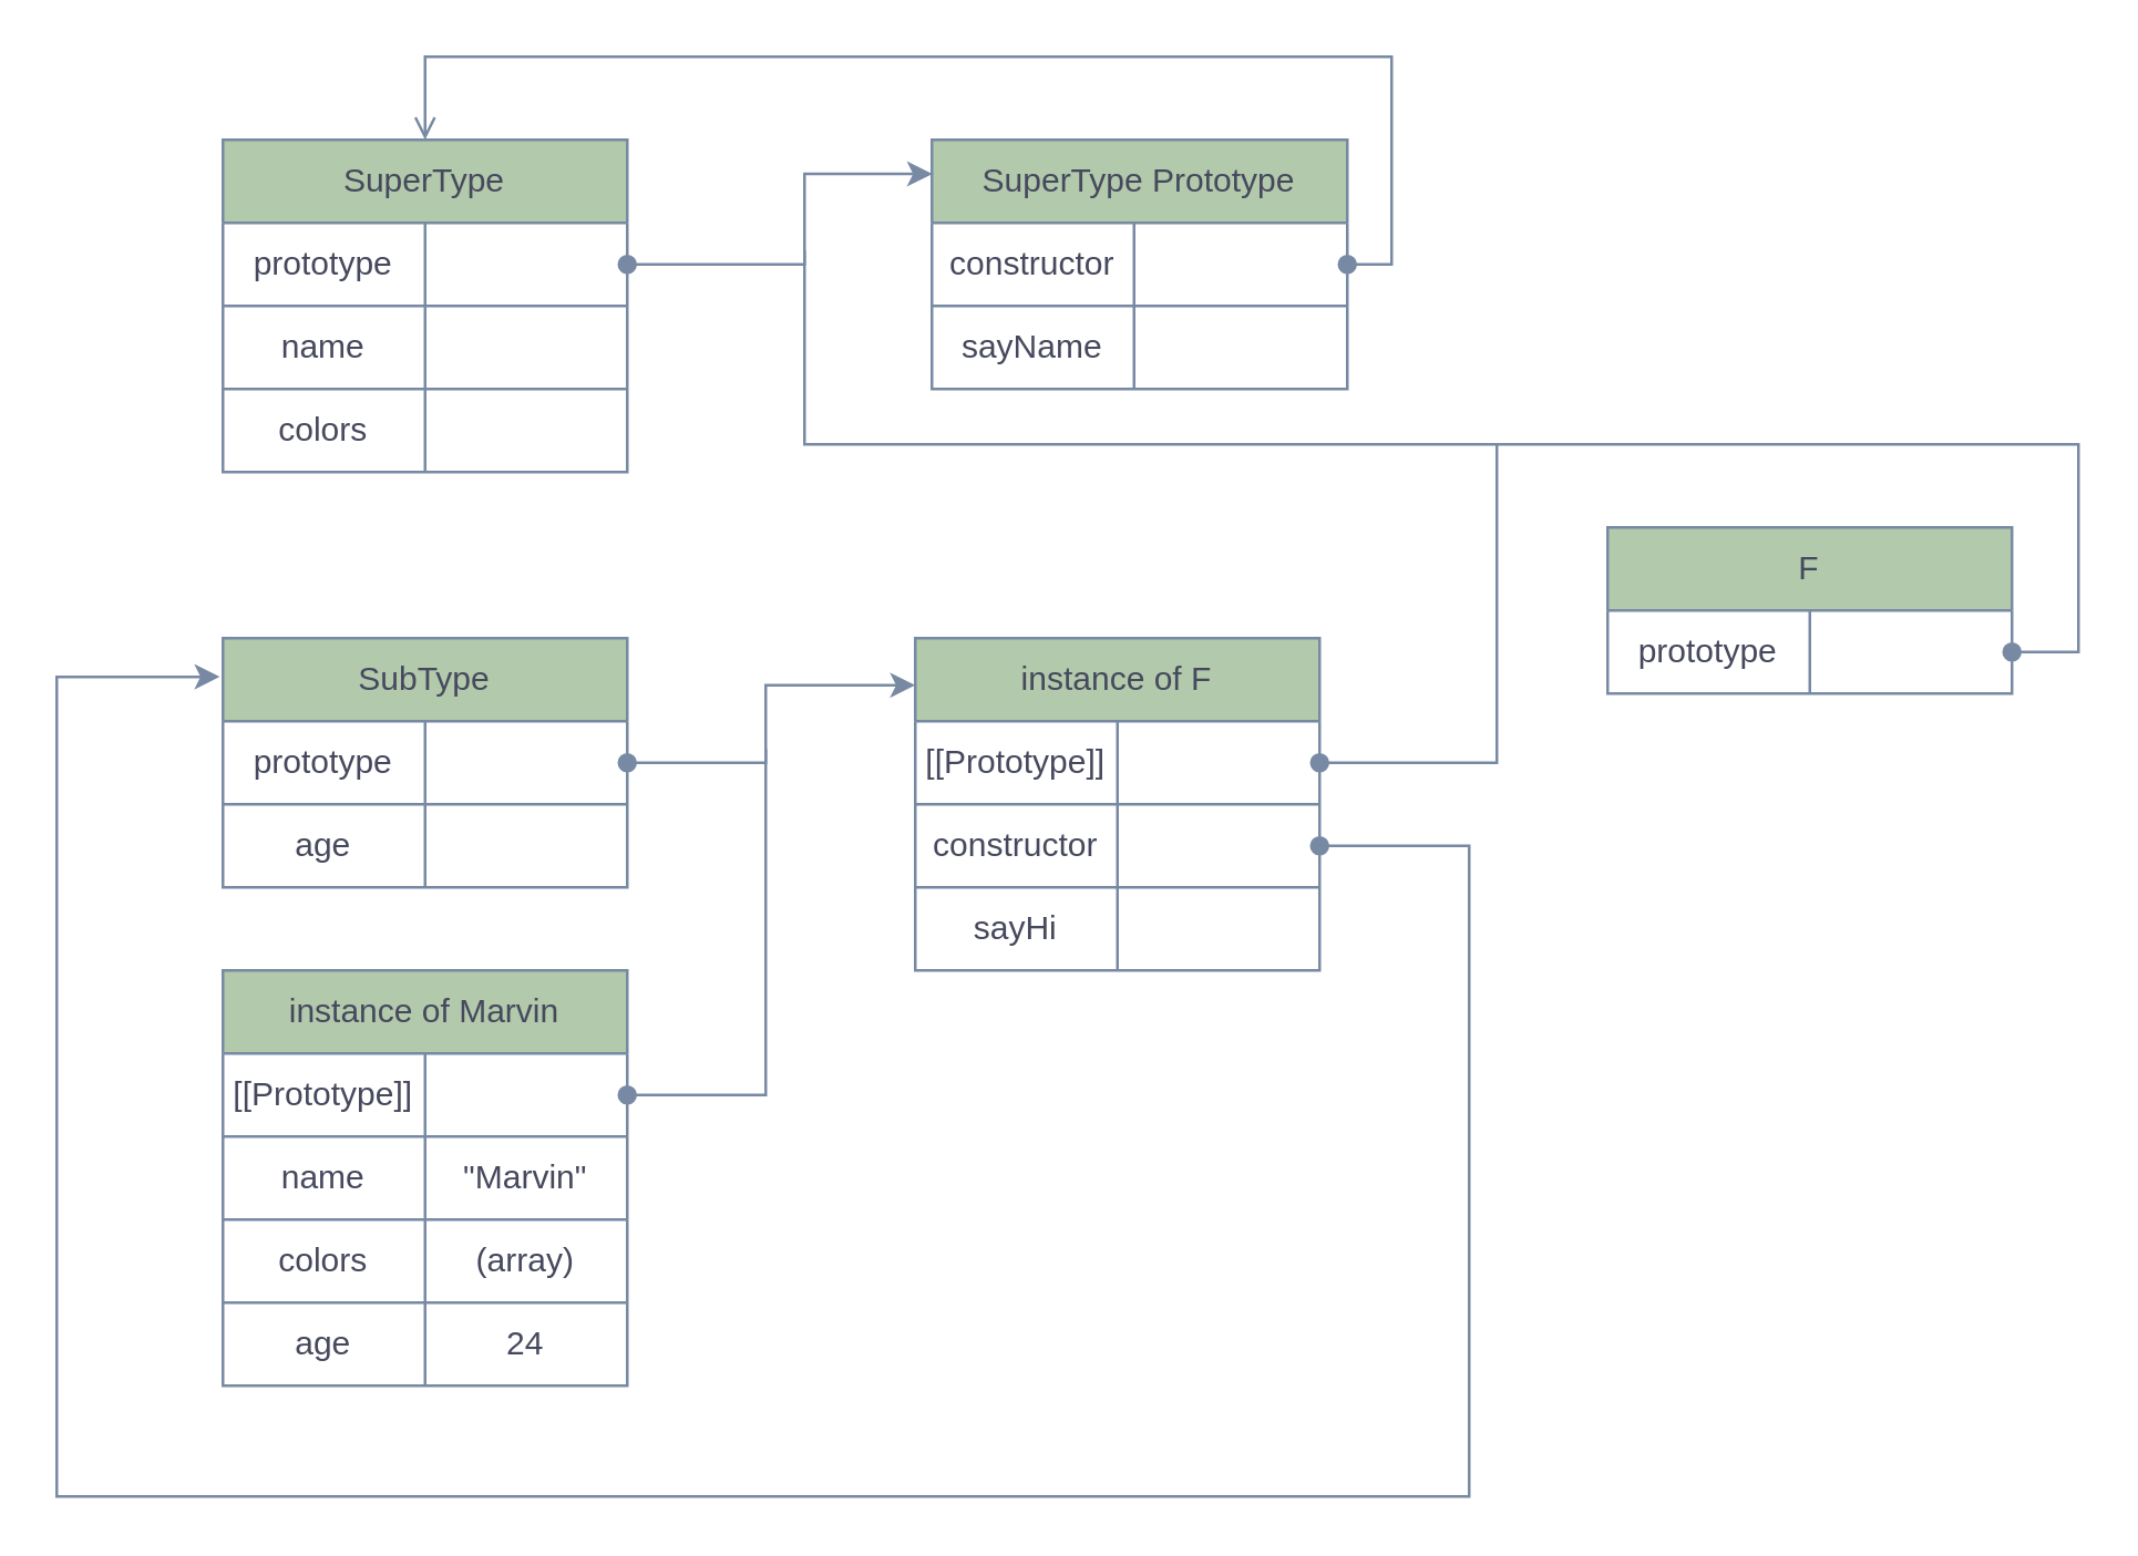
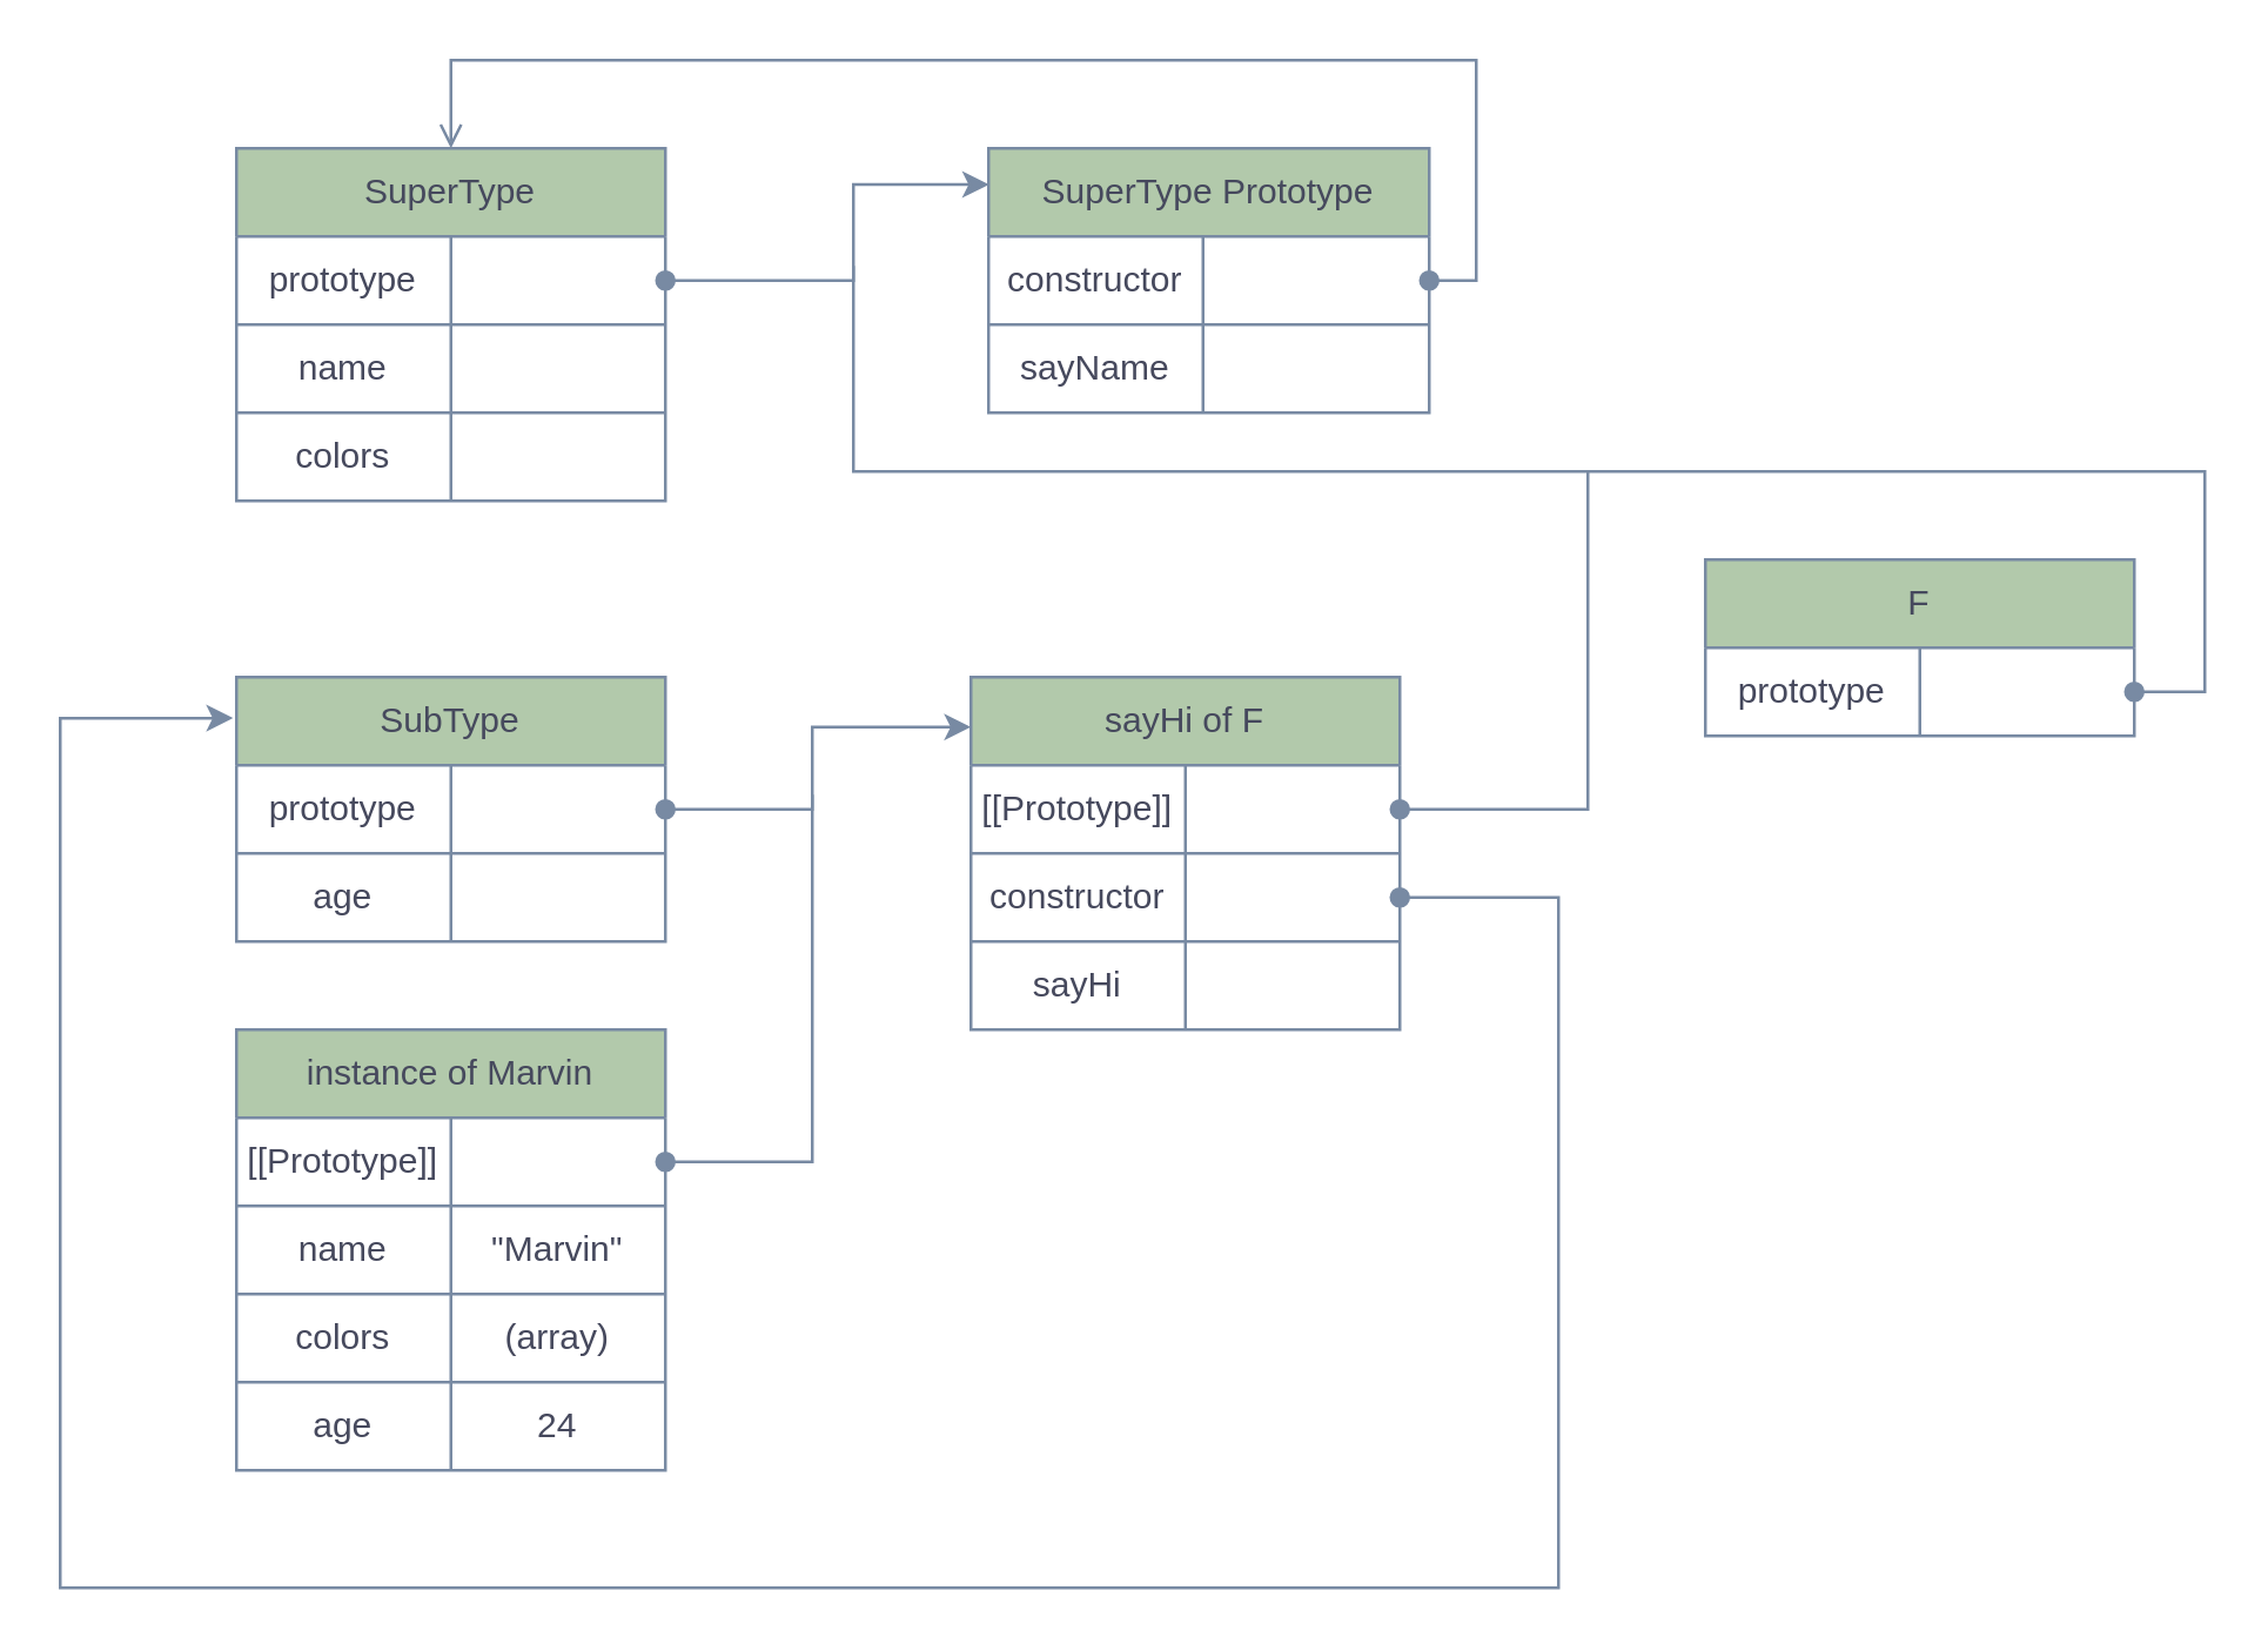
- <mxCell id="33" value="&lt;span style=&quot;font-weight: 400&quot;&gt;instance of F&lt;/span&gt;" style="shape=table;html=1;whiteSpace=wrap;startSize=30;container=1;collapsible=0;childLayout=tableLayout;fontStyle=1;align=center;strokeColor=#788AA3;fillColor=#B2C9AB;fontColor=#46495D;" vertex="1" parent="1"><mxGeometry x="330" y="230" width="146" height="120" as="geometry" /></mxCell>
+ <mxCell id="33" value="&lt;span style=&quot;font-weight: 400&quot;&gt;sayHi of F&lt;/span&gt;" style="shape=table;html=1;whiteSpace=wrap;startSize=30;container=1;collapsible=0;childLayout=tableLayout;fontStyle=1;align=center;strokeColor=#788AA3;fillColor=#B2C9AB;fontColor=#46495D;" vertex="1" parent="1"><mxGeometry x="330" y="230" width="146" height="120" as="geometry" /></mxCell>
